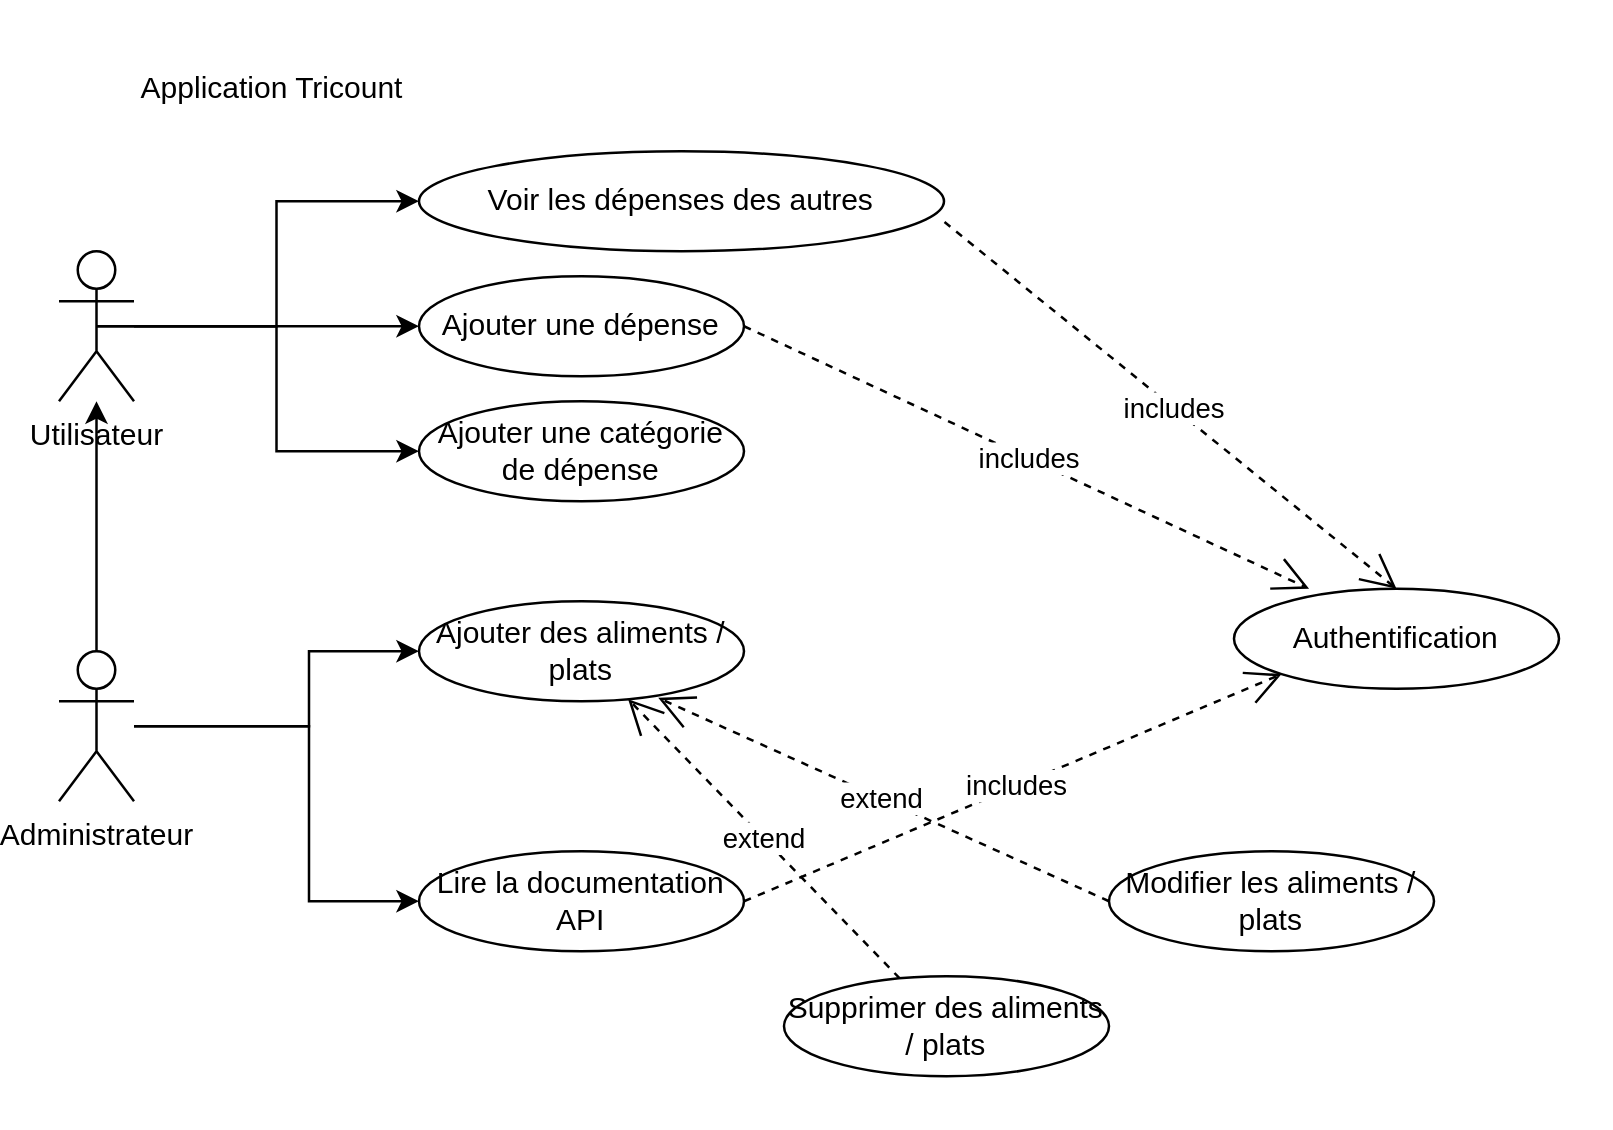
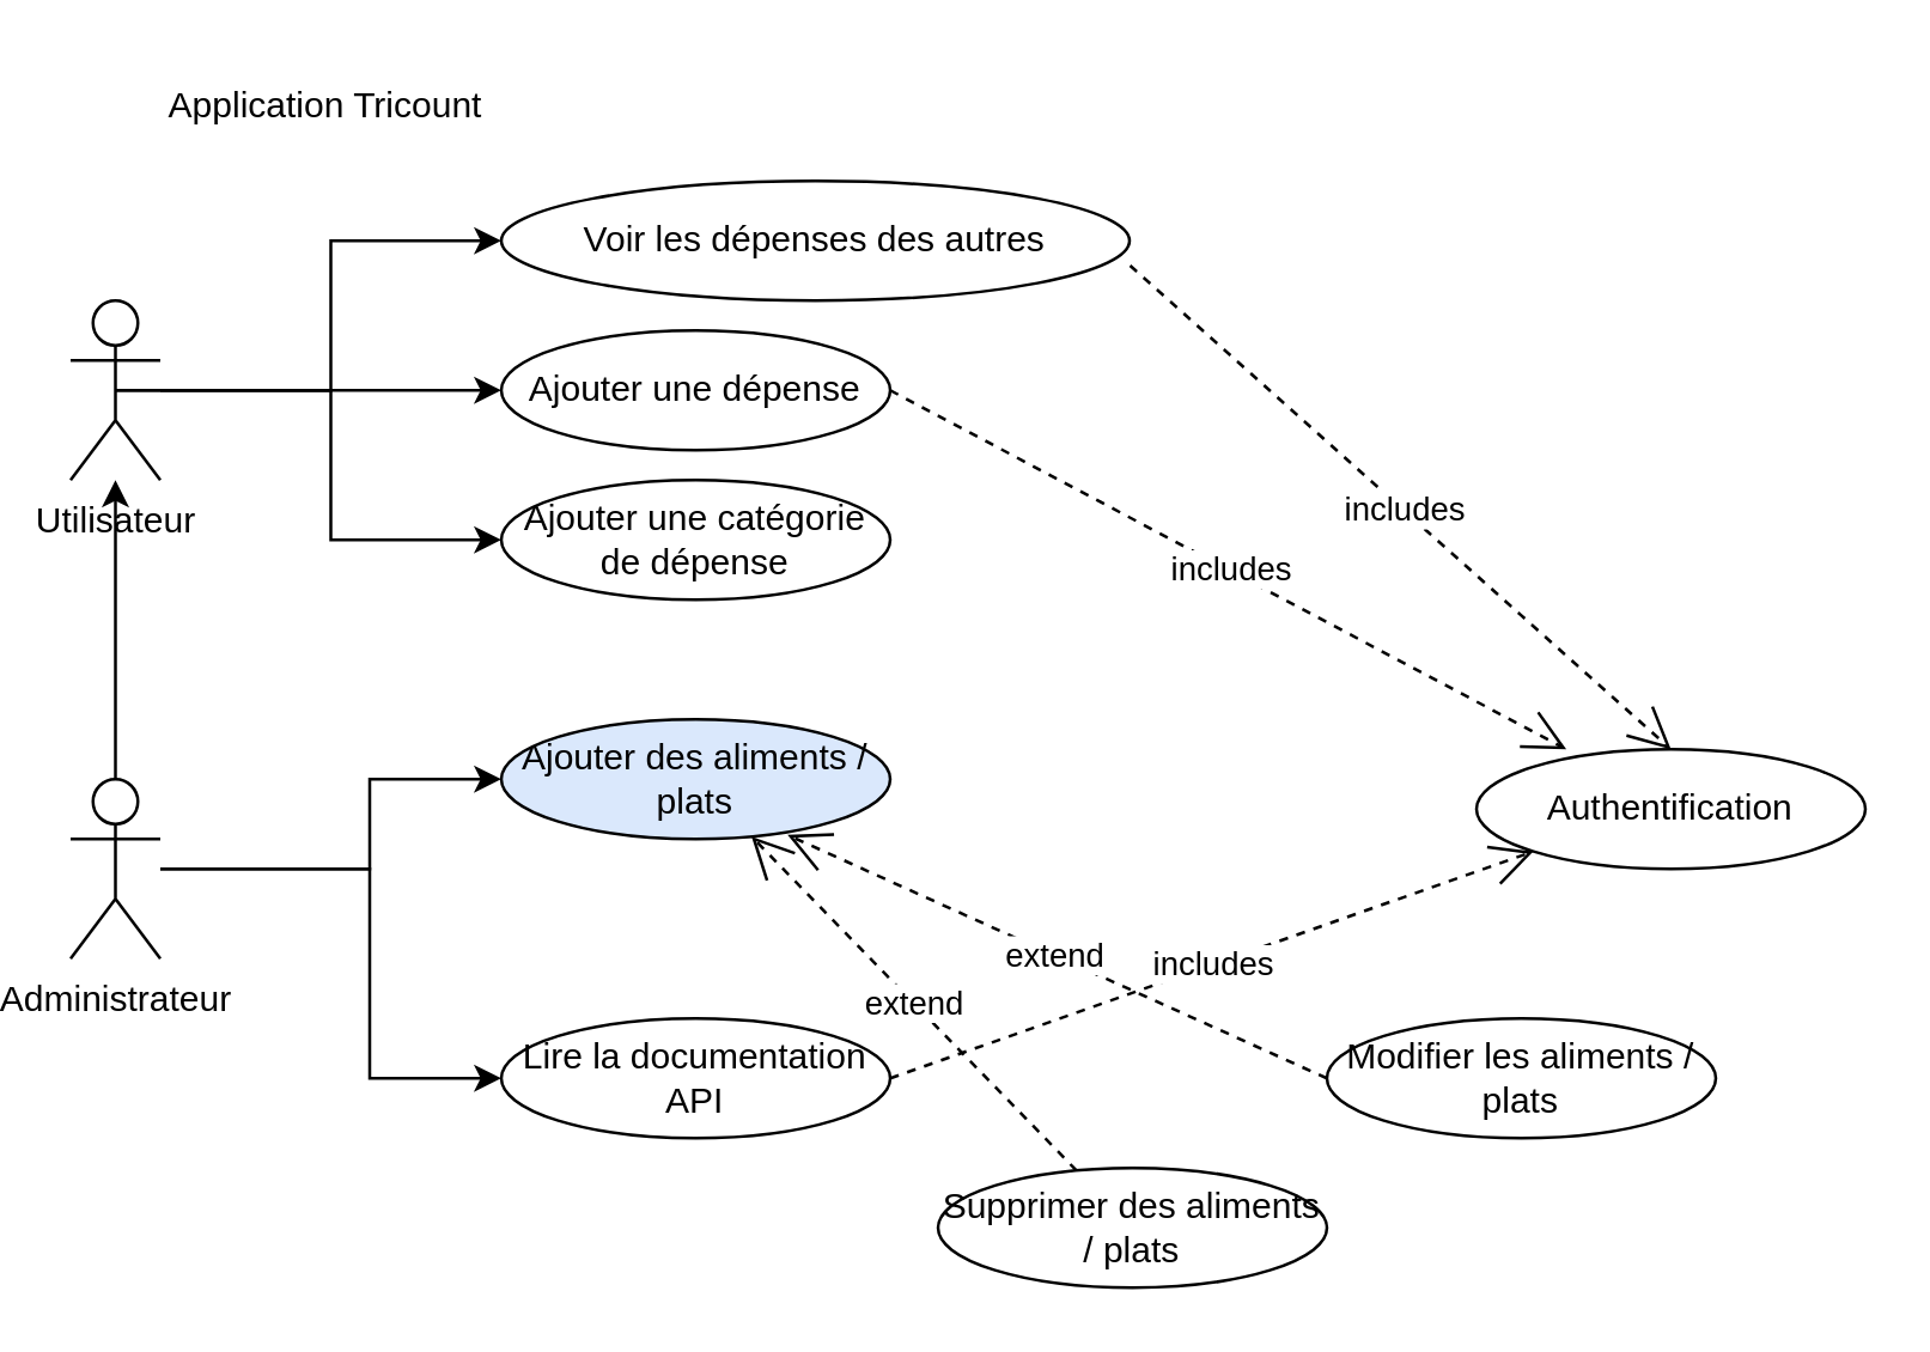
- <mxCell id="16" value="Authentification" style="ellipse;whiteSpace=wrap;html=1;" parent="1" vertex="1"><mxGeometry x="490" y="235" width="130" height="40" as="geometry" /></mxCell>
+ <mxCell id="16" value="Authentification" style="ellipse;whiteSpace=wrap;html=1;" parent="1" vertex="1"><mxGeometry x="490" y="250" width="130" height="40" as="geometry" /></mxCell>
- <mxCell id="11" value="Ajouter des aliments / plats" style="ellipse;whiteSpace=wrap;html=1;" parent="1" vertex="1"><mxGeometry x="164" y="240" width="130" height="40" as="geometry" /></mxCell>
+ <mxCell id="11" value="Ajouter des aliments / plats" style="ellipse;whiteSpace=wrap;html=1;fillColor=#dae8fc;" parent="1" vertex="1"><mxGeometry x="164" y="240" width="130" height="40" as="geometry" /></mxCell>
